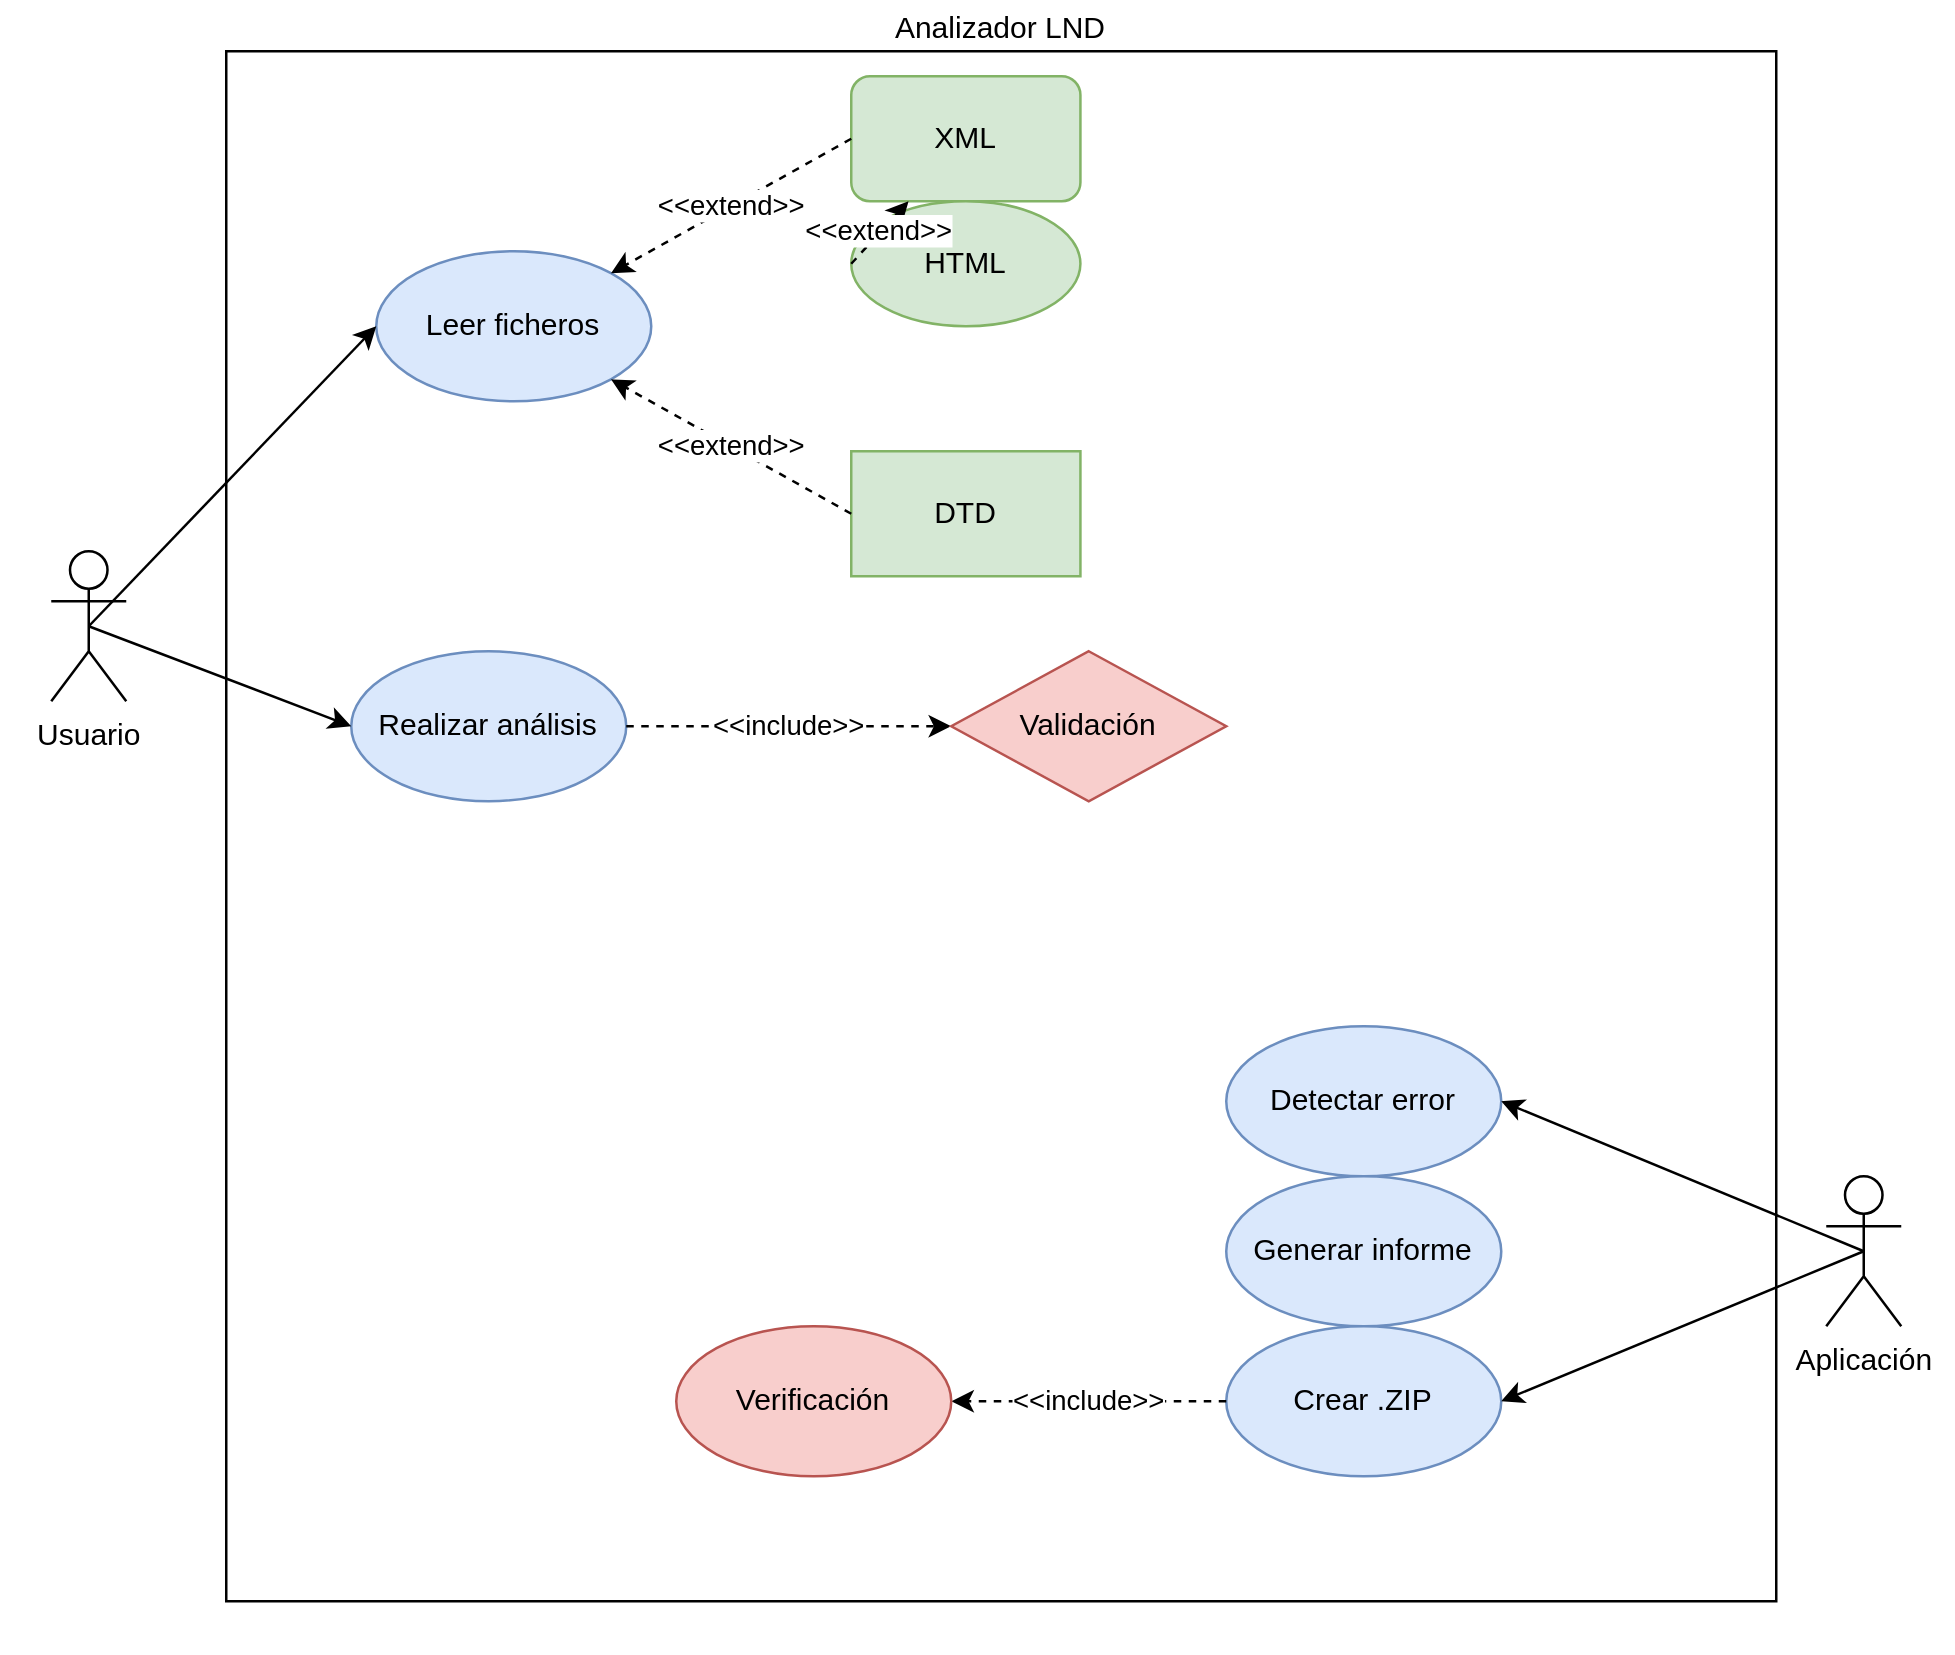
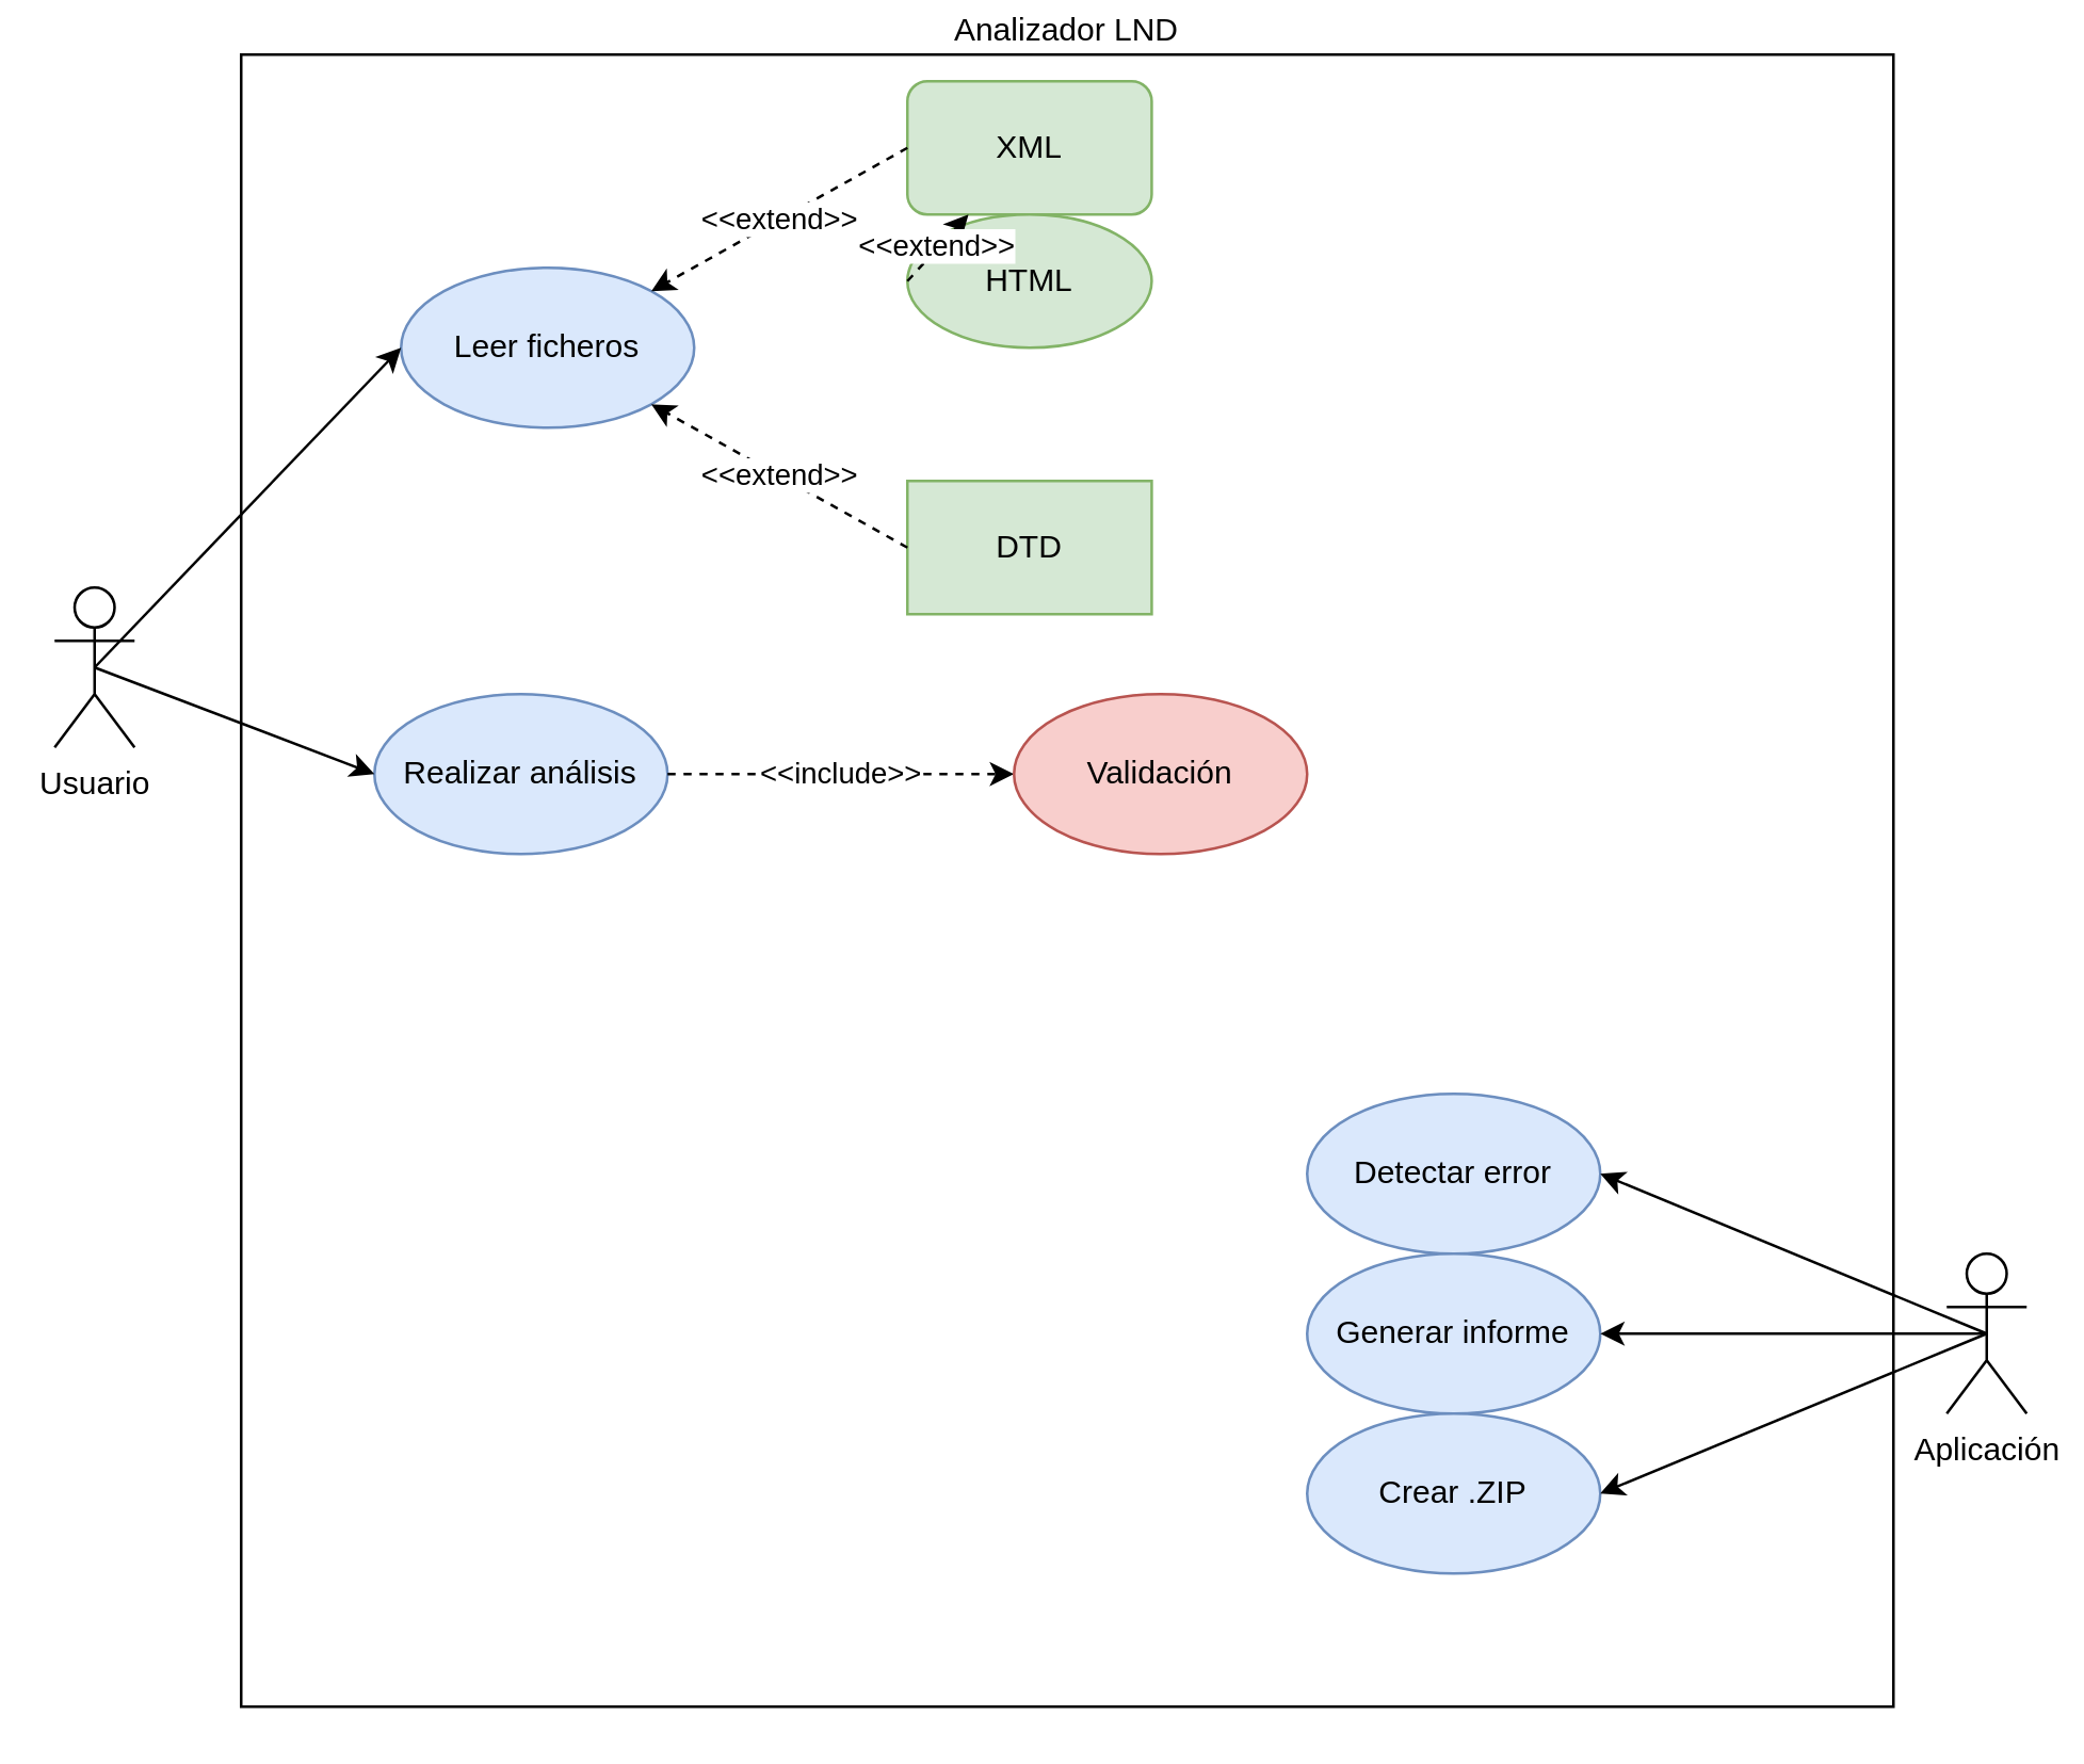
- <mxCell id="9" value="Validación" style="rhombus;whiteSpace=wrap;html=1;fillColor=#f8cecc;strokeColor=#b85450;" vertex="1" parent="1"><mxGeometry x="380" y="260" width="110" height="60" as="geometry" /></mxCell>
+ <mxCell id="9" value="Validación" style="ellipse;whiteSpace=wrap;html=1;fillColor=#f8cecc;strokeColor=#b85450;" vertex="1" parent="1"><mxGeometry x="380" y="260" width="110" height="60" as="geometry" /></mxCell>
+ <mxCell id="21" value="" style="endArrow=classic;html=1;rounded=0;exitX=0.5;exitY=0.5;exitDx=0;exitDy=0;exitPerimeter=0;entryX=1;entryY=0.5;entryDx=0;entryDy=0;" edge="1" parent="1" source="10" target="12"><mxGeometry width="50" height="50" relative="1" as="geometry"><mxPoint x="755" y="510" as="sourcePoint" /><mxPoint x="610" y="450" as="targetPoint" /></mxGeometry></mxCell>
- <mxCell id="24" value="Verificación" style="ellipse;whiteSpace=wrap;html=1;fillColor=#f8cecc;strokeColor=#b85450;" vertex="1" parent="1"><mxGeometry x="270" y="530" width="110" height="60" as="geometry" /></mxCell>
- <mxCell id="23" value="&amp;lt;&amp;lt;include&amp;gt;&amp;gt;" style="endArrow=classic;html=1;rounded=0;exitX=0;exitY=0.5;exitDx=0;exitDy=0;dashed=1;entryX=1;entryY=0.5;entryDx=0;entryDy=0;" edge="1" parent="1" target="24" source="19"><mxGeometry width="50" height="50" relative="1" as="geometry"><mxPoint x="180" y="555" as="sourcePoint" /><mxPoint x="320" y="515" as="targetPoint" /></mxGeometry></mxCell>
